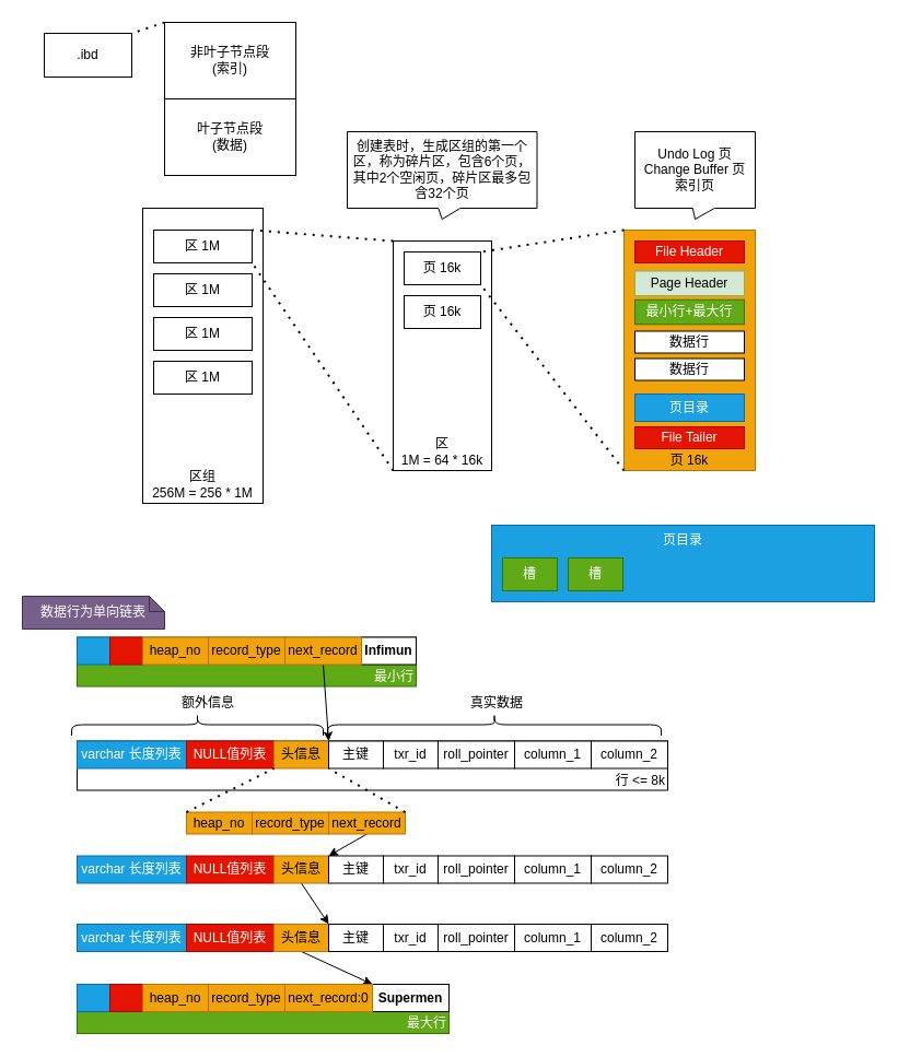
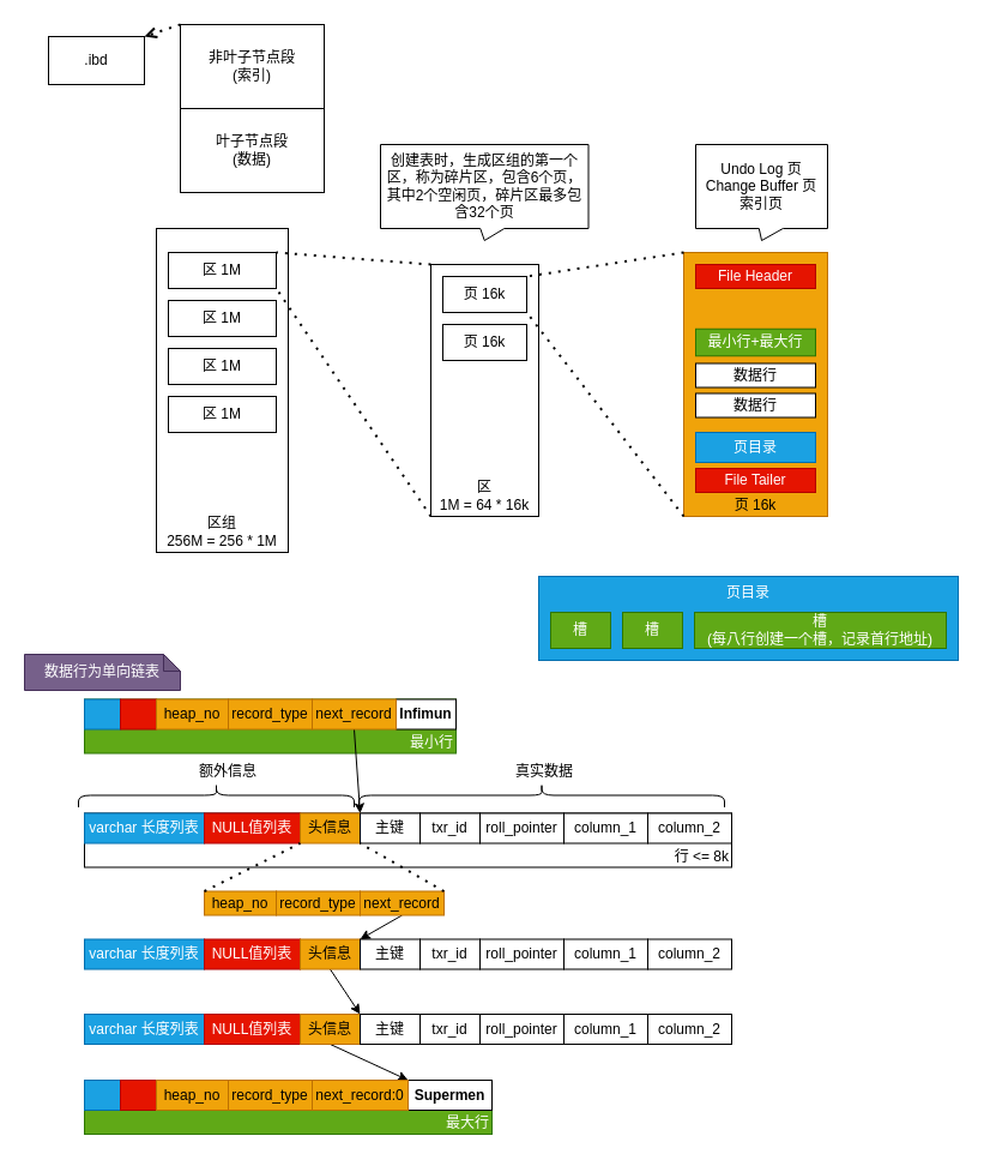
- <mxCell id="22" value="" style="endArrow=none;dashed=1;html=1;dashPattern=1 3;strokeWidth=2;entryX=1;entryY=0;entryDx=0;entryDy=0;exitX=0;exitY=0;exitDx=0;exitDy=0;" parent="1" source="4" target="3" edge="1"><mxGeometry width="50" height="50" relative="1" as="geometry"><mxPoint x="100" y="260" as="sourcePoint" /><mxPoint x="150" y="210" as="targetPoint" /></mxGeometry></mxCell>
+ <mxCell id="22" value="" style="endArrow=open;dashed=1;html=1;dashPattern=1 3;strokeWidth=2;entryX=1;entryY=0;entryDx=0;entryDy=0;exitX=0;exitY=0;exitDx=0;exitDy=0;" parent="1" source="4" target="3" edge="1"><mxGeometry width="50" height="50" relative="1" as="geometry"><mxPoint x="100" y="260" as="sourcePoint" /><mxPoint x="150" y="210" as="targetPoint" /></mxGeometry></mxCell>
- <mxCell id="84" value="Page Header" style="rounded=0;whiteSpace=wrap;html=1;fillColor=#d5e8d4;strokeColor=#82b366;" parent="1" vertex="1"><mxGeometry x="580" y="247.5" width="100" height="22.5" as="geometry" /></mxCell>
+ <mxCell id="81" value="槽&lt;br&gt;(每八行创建一个槽，记录首行地址)" style="rounded=0;whiteSpace=wrap;html=1;fillColor=#60a917;fontColor=#ffffff;strokeColor=#2D7600;" parent="1" vertex="1"><mxGeometry x="579" y="510" width="210" height="30" as="geometry" /></mxCell>
